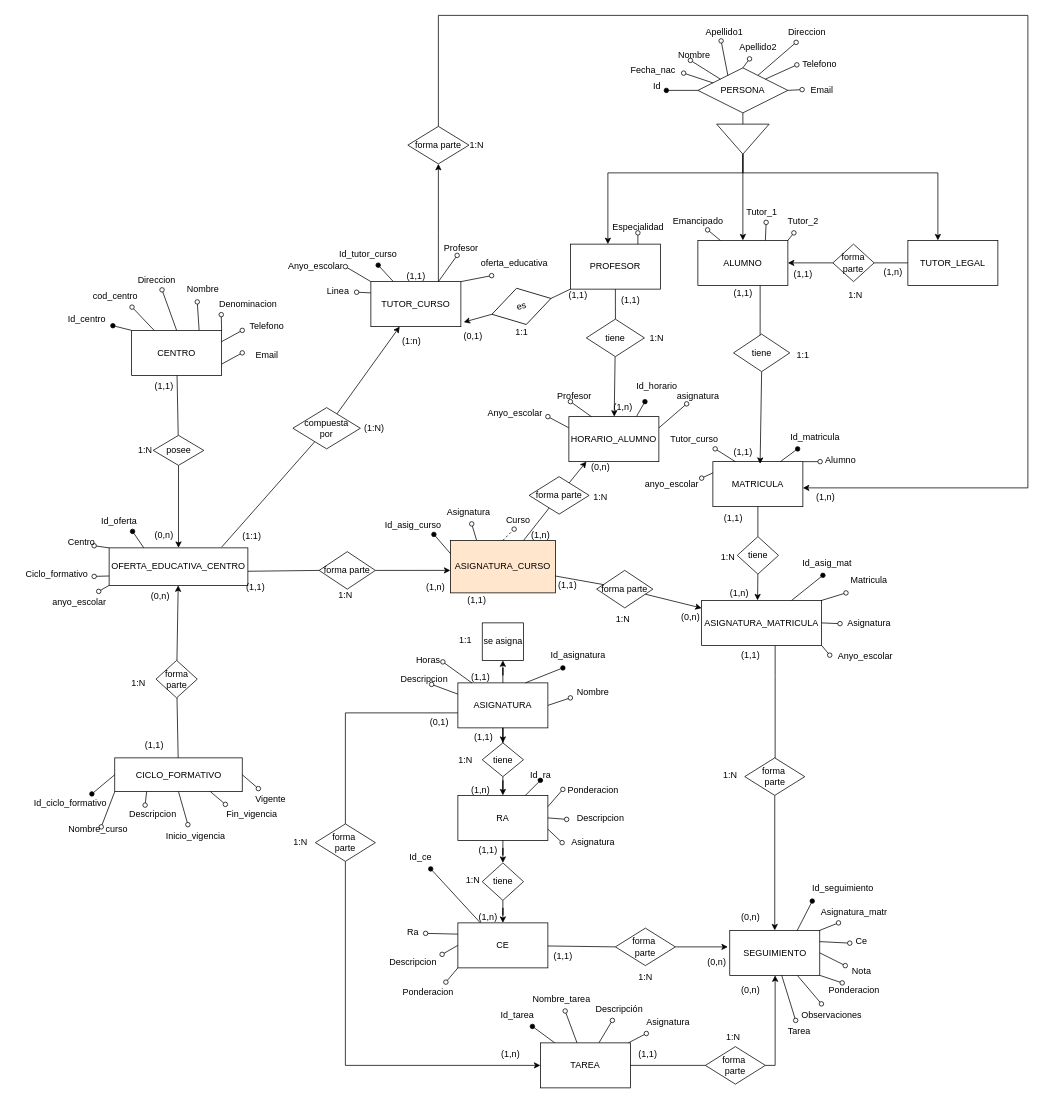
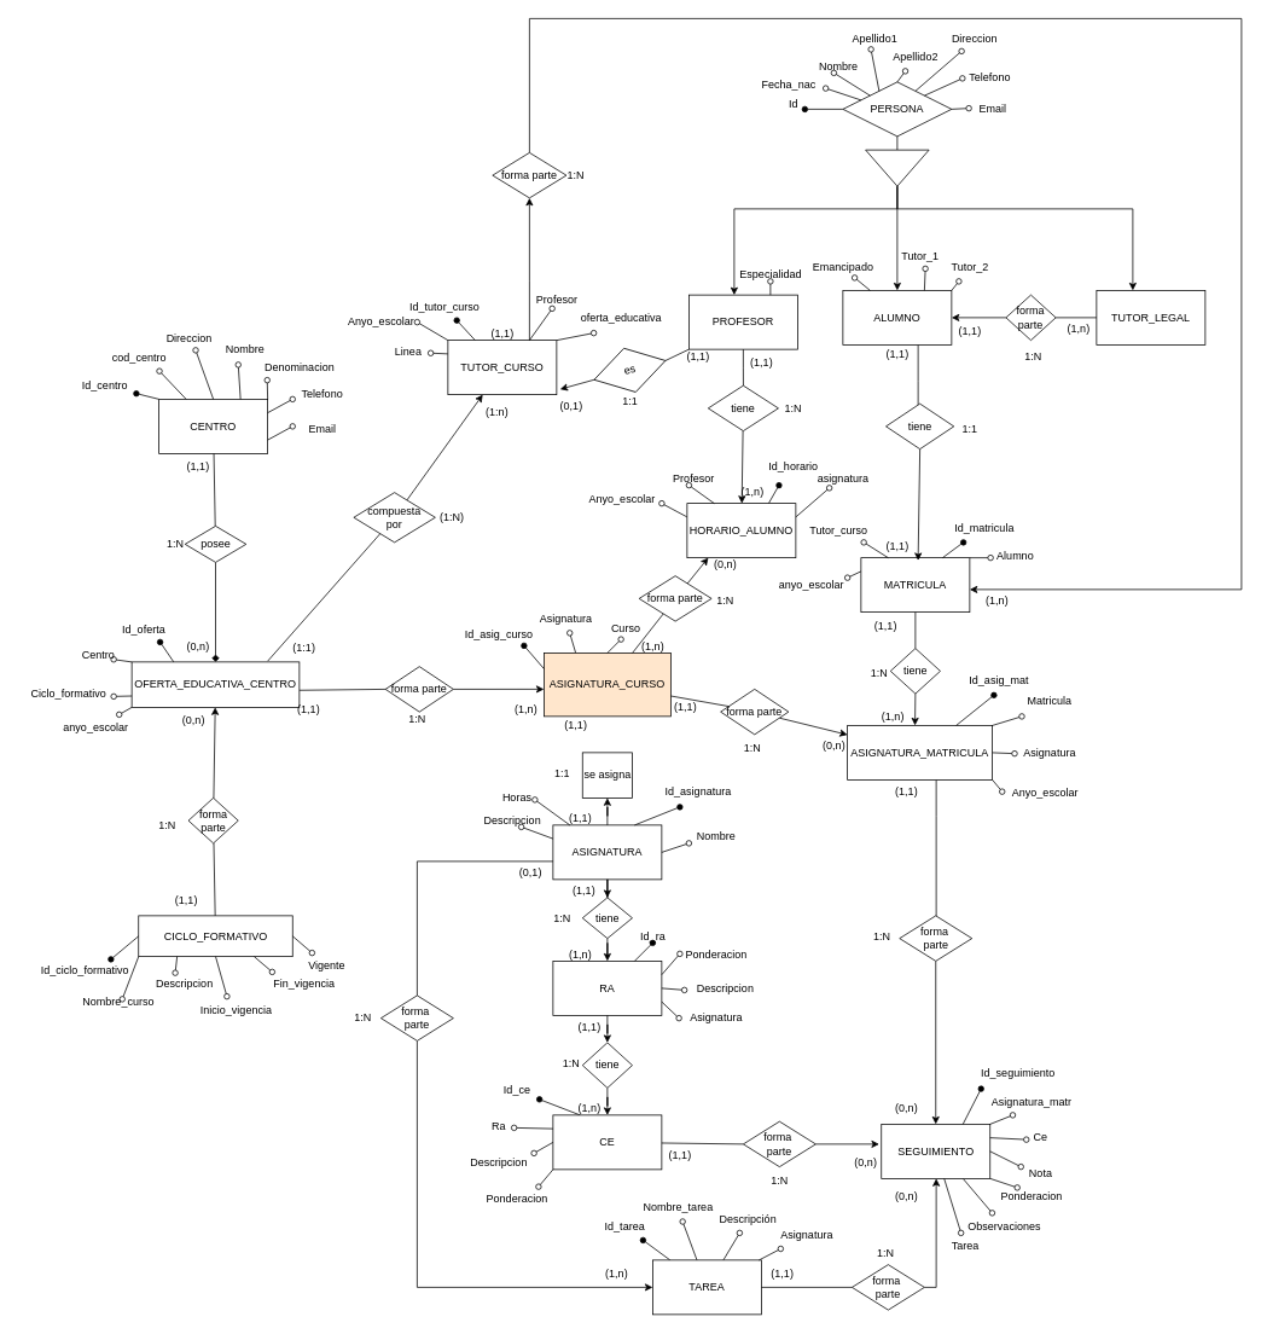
- <mxCell id="176" style="edgeStyle=none;rounded=0;orthogonalLoop=1;jettySize=auto;html=1;exitX=0.5;exitY=0;exitDx=0;exitDy=0;entryX=0.417;entryY=0.9;entryDx=0;entryDy=0;entryPerimeter=0;endArrow=oval;endFill=0;dashed=1;" parent="1" source="18" target="174" edge="1"><mxGeometry relative="1" as="geometry" /></mxCell>
+ <mxCell id="176" style="edgeStyle=none;rounded=0;orthogonalLoop=1;jettySize=auto;html=1;exitX=0.5;exitY=0;exitDx=0;exitDy=0;entryX=0.417;entryY=0.9;entryDx=0;entryDy=0;entryPerimeter=0;endArrow=oval;endFill=0;" parent="1" source="18" target="174" edge="1"><mxGeometry relative="1" as="geometry" /></mxCell>
- <mxCell id="53" style="edgeStyle=none;rounded=0;orthogonalLoop=1;jettySize=auto;html=1;exitX=0.5;exitY=1;exitDx=0;exitDy=0;entryX=0.5;entryY=0;entryDx=0;entryDy=0;" parent="1" source="54" target="8" edge="1"><mxGeometry relative="1" as="geometry" /></mxCell>
+ <mxCell id="53" style="edgeStyle=none;rounded=0;orthogonalLoop=1;jettySize=auto;html=1;exitX=0.5;exitY=1;exitDx=0;exitDy=0;entryX=0.5;entryY=0;entryDx=0;entryDy=0;endArrow=diamond;" parent="1" source="54" target="8" edge="1"><mxGeometry relative="1" as="geometry" /></mxCell>
- <mxCell id="193" value="Id_ce" style="text;html=1;align=center;verticalAlign=middle;resizable=0;points=[];autosize=1;strokeColor=none;fillColor=none;" parent="1" vertex="1"><mxGeometry x="535" y="1128" width="50" height="30" as="geometry" /></mxCell>
+ <mxCell id="193" value="Id_ce" style="text;html=1;align=center;verticalAlign=middle;resizable=0;points=[];autosize=1;strokeColor=none;fillColor=none;" parent="1" vertex="1"><mxGeometry x="545" y="1188" width="50" height="30" as="geometry" /></mxCell>
